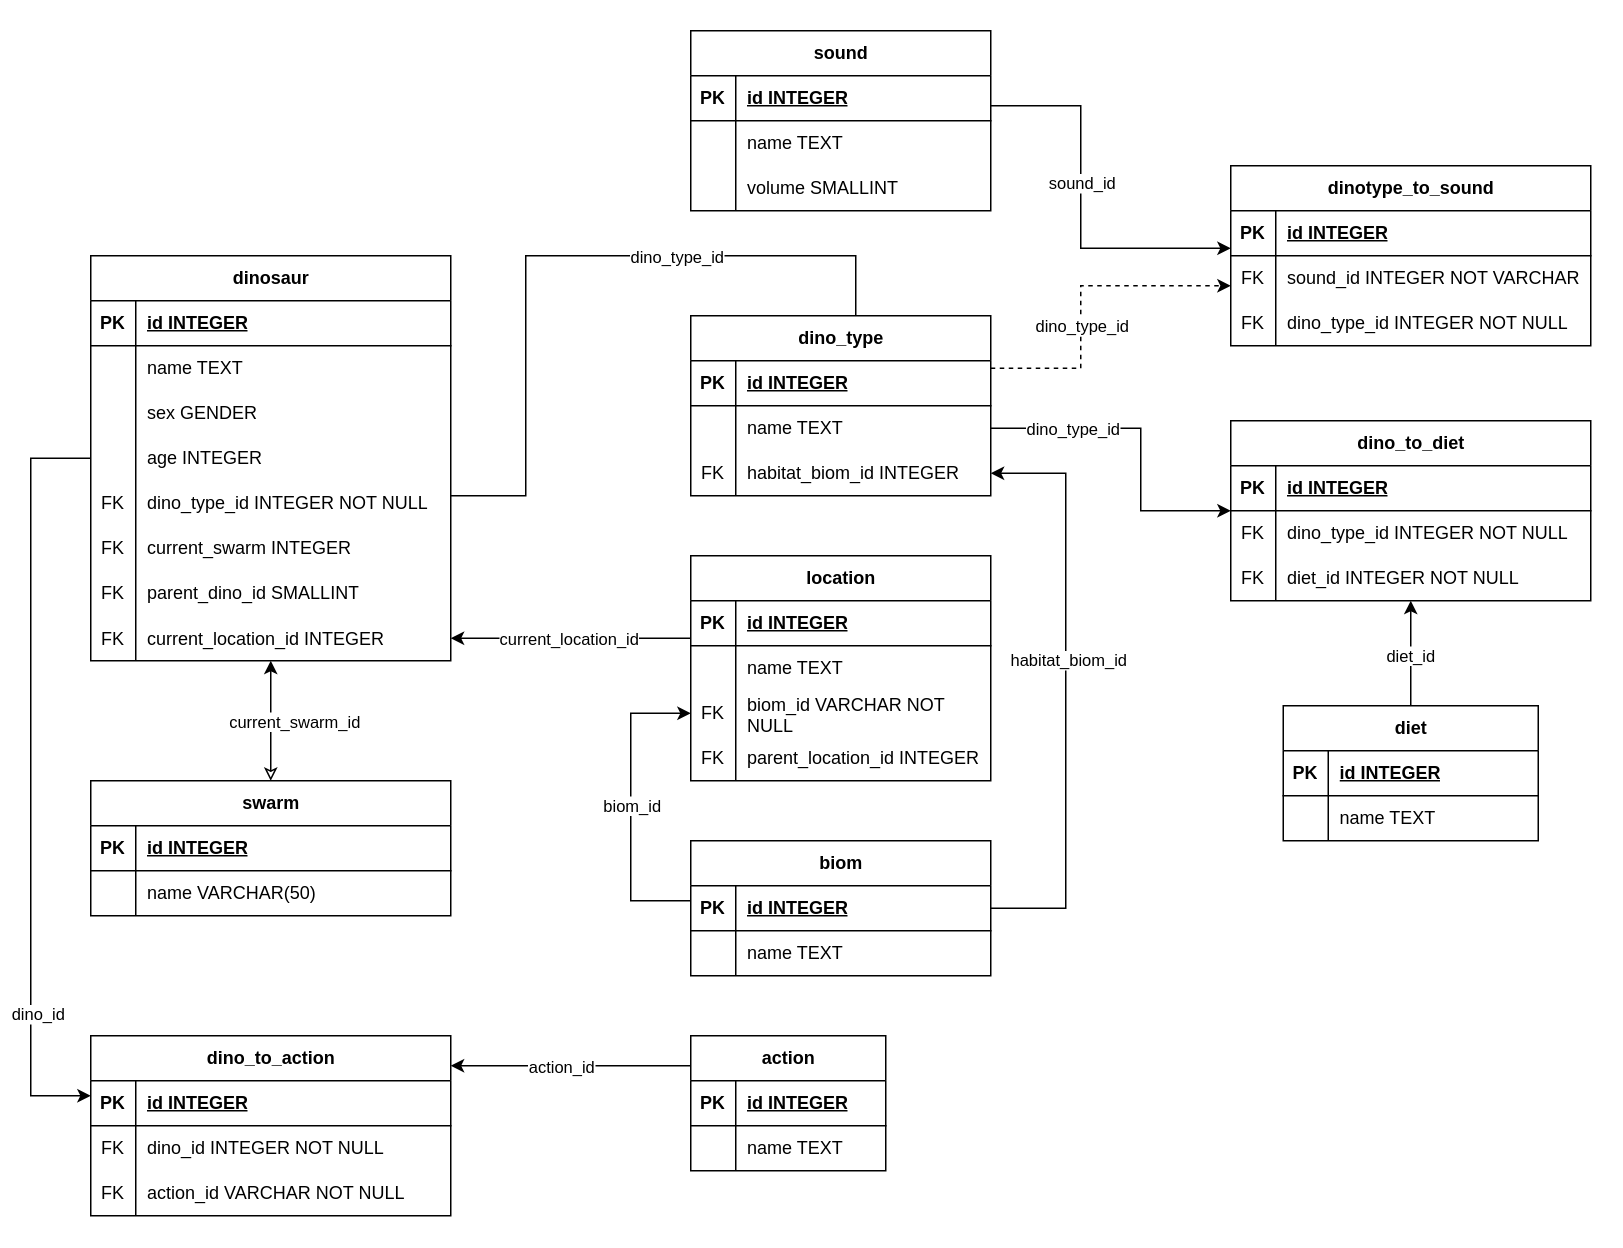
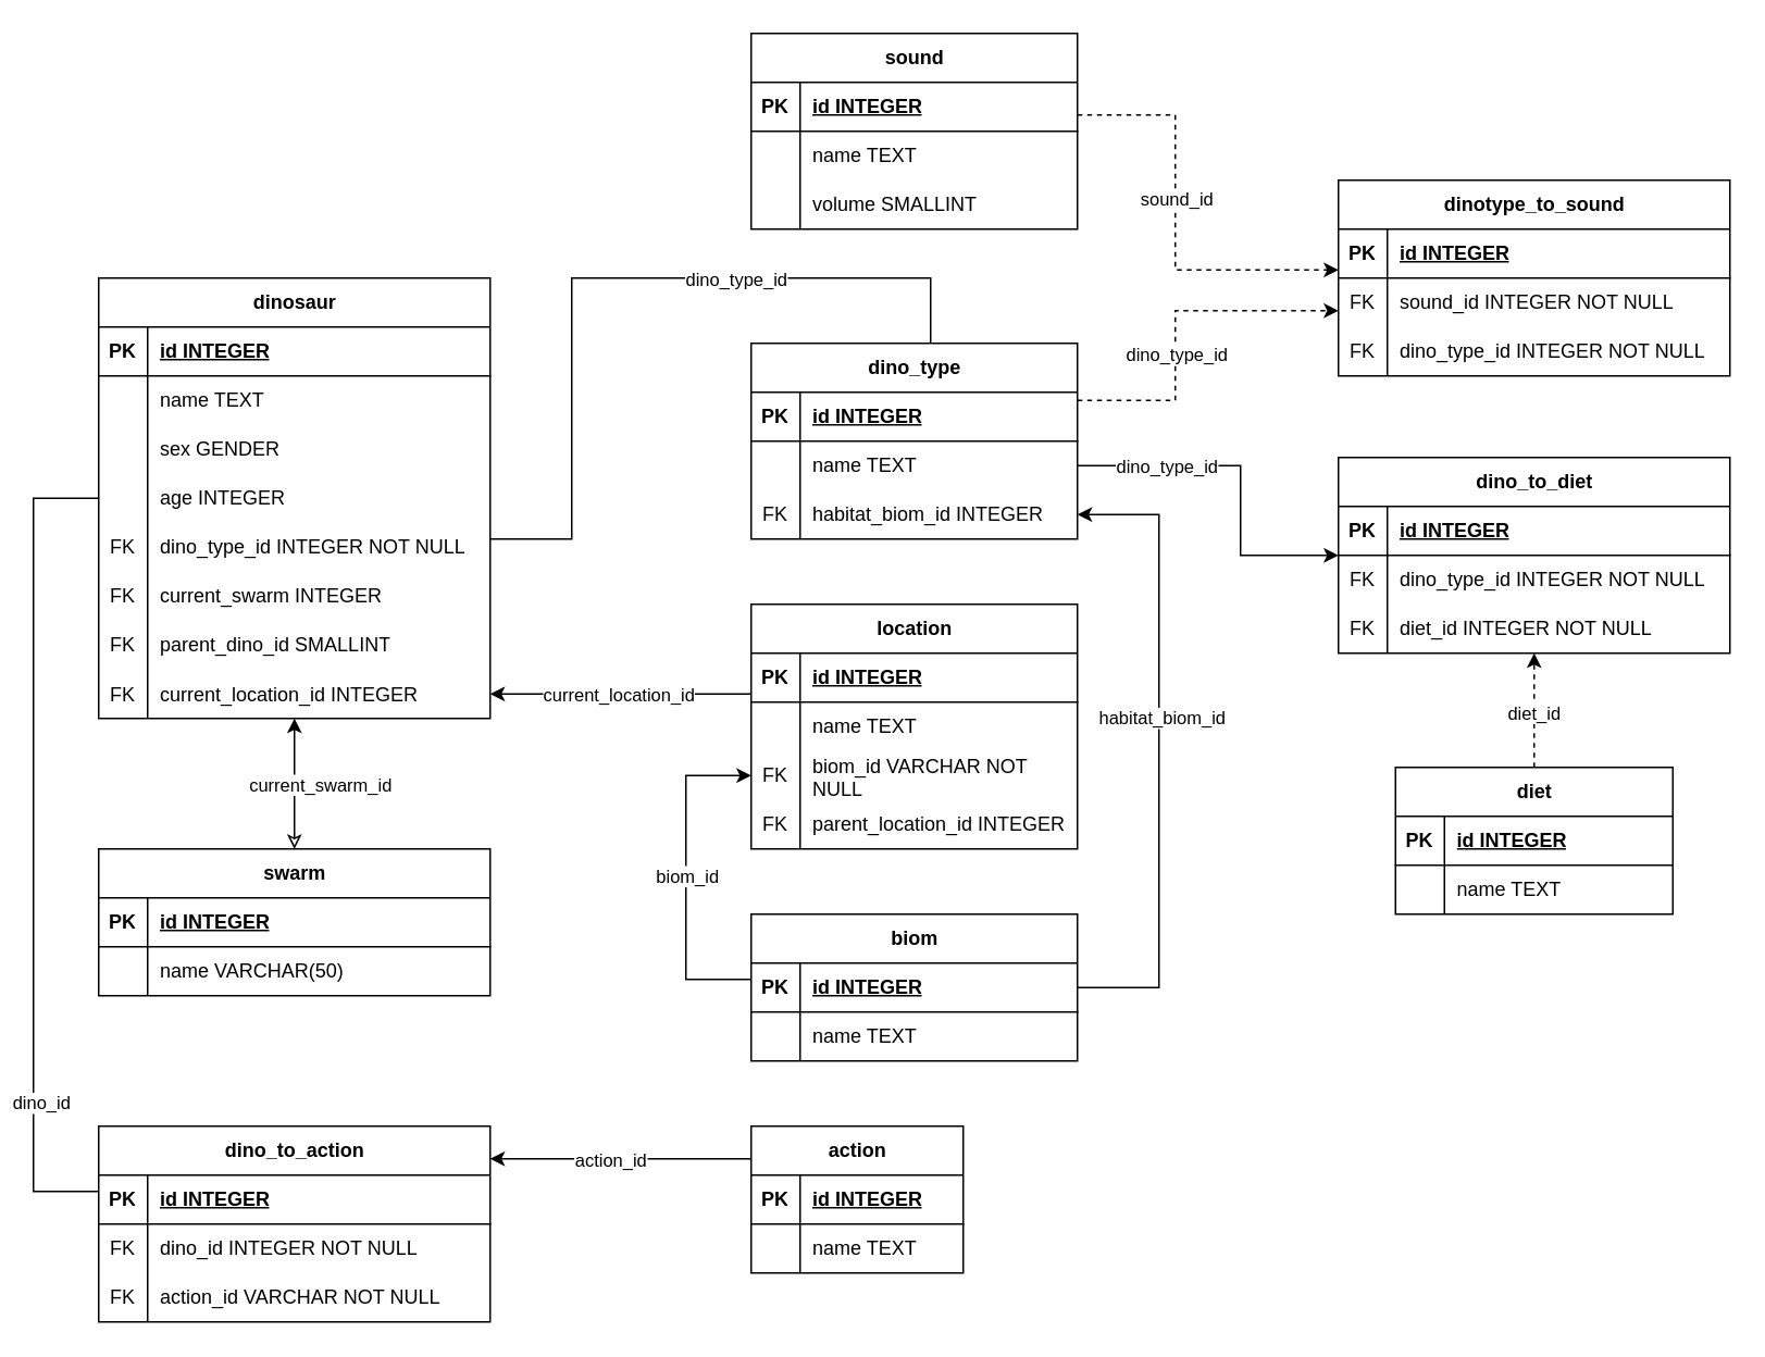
- <mxCell id="76" style="edgeStyle=orthogonalEdgeStyle;rounded=0;orthogonalLoop=1;jettySize=auto;html=1;strokeColor=default;align=center;verticalAlign=middle;fontFamily=Helvetica;fontSize=11;fontColor=default;labelBackgroundColor=default;startArrow=none;startFill=0;endArrow=classic;endFill=1;" parent="1" source="78" target="88" edge="1"><mxGeometry relative="1" as="geometry"><Array as="points"><mxPoint x="720" y="70" /><mxPoint x="720" y="165" /></Array></mxGeometry></mxCell>
+ <mxCell id="76" style="edgeStyle=orthogonalEdgeStyle;rounded=0;orthogonalLoop=1;jettySize=auto;html=1;strokeColor=default;align=center;verticalAlign=middle;fontFamily=Helvetica;fontSize=11;fontColor=default;labelBackgroundColor=default;startArrow=none;startFill=0;endArrow=classic;endFill=1;dashed=1;" parent="1" source="78" target="88" edge="1"><mxGeometry relative="1" as="geometry"><Array as="points"><mxPoint x="720" y="70" /><mxPoint x="720" y="165" /></Array></mxGeometry></mxCell>
- <mxCell id="94" value="sound_id INTEGER NOT VARCHAR" style="shape=partialRectangle;connectable=0;fillColor=none;top=0;left=0;bottom=0;right=0;align=left;spacingLeft=6;overflow=hidden;whiteSpace=wrap;html=1;noLabel=0;portConstraintRotation=0;" parent="92" vertex="1"><mxGeometry x="30" width="210" height="30" as="geometry"><mxRectangle width="210" height="30" as="alternateBounds" /></mxGeometry></mxCell>
+ <mxCell id="94" value="sound_id INTEGER NOT NULL" style="shape=partialRectangle;connectable=0;fillColor=none;top=0;left=0;bottom=0;right=0;align=left;spacingLeft=6;overflow=hidden;whiteSpace=wrap;html=1;noLabel=0;portConstraintRotation=0;" parent="92" vertex="1"><mxGeometry x="30" width="210" height="30" as="geometry"><mxRectangle width="210" height="30" as="alternateBounds" /></mxGeometry></mxCell>
- <mxCell id="129" style="edgeStyle=orthogonalEdgeStyle;rounded=0;orthogonalLoop=1;jettySize=auto;html=1;strokeColor=default;align=center;verticalAlign=middle;fontFamily=Helvetica;fontSize=11;fontColor=default;labelBackgroundColor=default;startArrow=none;startFill=0;endArrow=classic;endFill=1;" parent="1" source="131" target="119" edge="1"><mxGeometry relative="1" as="geometry" /></mxCell>
+ <mxCell id="129" style="edgeStyle=orthogonalEdgeStyle;rounded=0;orthogonalLoop=1;jettySize=auto;html=1;strokeColor=default;align=center;verticalAlign=middle;fontFamily=Helvetica;fontSize=11;fontColor=default;labelBackgroundColor=default;startArrow=none;startFill=0;endArrow=classic;endFill=1;dashed=1;" parent="1" source="131" target="119" edge="1"><mxGeometry relative="1" as="geometry" /></mxCell>
- <mxCell id="4" style="edgeStyle=orthogonalEdgeStyle;rounded=0;orthogonalLoop=1;jettySize=auto;html=1;strokeColor=default;align=center;verticalAlign=middle;fontFamily=Helvetica;fontSize=11;fontColor=default;labelBackgroundColor=default;startArrow=none;startFill=0;endArrow=classic;endFill=1;" parent="1" source="6" target="109" edge="1"><mxGeometry relative="1" as="geometry"><Array as="points"><mxPoint x="20" y="305" /><mxPoint x="20" y="730" /></Array></mxGeometry></mxCell>
+ <mxCell id="4" style="edgeStyle=orthogonalEdgeStyle;rounded=0;orthogonalLoop=1;jettySize=auto;html=1;strokeColor=default;align=center;verticalAlign=middle;fontFamily=Helvetica;fontSize=11;fontColor=default;labelBackgroundColor=default;startArrow=none;startFill=0;endArrow=none;endFill=1;" parent="1" source="6" target="109" edge="1"><mxGeometry relative="1" as="geometry"><Array as="points"><mxPoint x="20" y="305" /><mxPoint x="20" y="730" /></Array></mxGeometry></mxCell>
